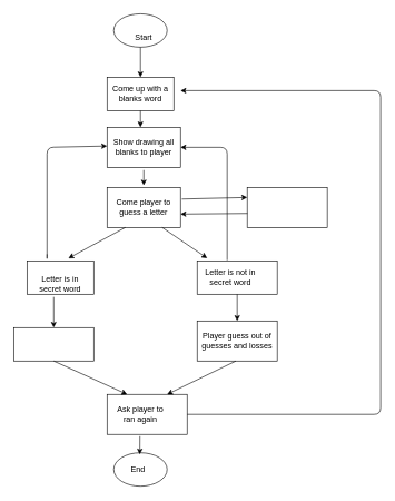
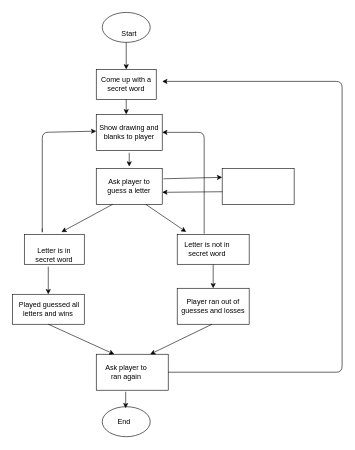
- <mxCell id="5" value="Come up with a blanks word" style="text;html=1;strokeColor=none;fillColor=none;align=center;verticalAlign=middle;whiteSpace=wrap;rounded=0;" parent="1" vertex="1"><mxGeometry x="155" y="130" width="110" height="20" as="geometry" /></mxCell>
+ <mxCell id="5" value="Come up with a secret word" style="text;html=1;strokeColor=none;fillColor=none;align=center;verticalAlign=middle;whiteSpace=wrap;rounded=0;" parent="1" vertex="1"><mxGeometry x="155" y="130" width="110" height="20" as="geometry" /></mxCell>
- <mxCell id="7" value="Show drawing all blanks to player" style="text;html=1;strokeColor=none;fillColor=none;align=center;verticalAlign=middle;whiteSpace=wrap;rounded=0;" parent="1" vertex="1"><mxGeometry x="160" y="210" width="110" height="20" as="geometry" /></mxCell>
+ <mxCell id="7" value="Show drawing and blanks to player" style="text;html=1;strokeColor=none;fillColor=none;align=center;verticalAlign=middle;whiteSpace=wrap;rounded=0;" parent="1" vertex="1"><mxGeometry x="160" y="210" width="110" height="20" as="geometry" /></mxCell>
- <mxCell id="9" value="Come player to guess a letter" style="text;html=1;strokeColor=none;fillColor=none;align=center;verticalAlign=middle;whiteSpace=wrap;rounded=0;" parent="1" vertex="1"><mxGeometry x="165" y="290" width="100" height="40" as="geometry" /></mxCell>
+ <mxCell id="9" value="Ask player to guess a letter" style="text;html=1;strokeColor=none;fillColor=none;align=center;verticalAlign=middle;whiteSpace=wrap;rounded=0;" parent="1" vertex="1"><mxGeometry x="165" y="290" width="100" height="40" as="geometry" /></mxCell>
- <mxCell id="17" value="Player guess out of guesses and losses" style="text;html=1;strokeColor=none;fillColor=none;align=center;verticalAlign=middle;whiteSpace=wrap;rounded=0;" parent="1" vertex="1"><mxGeometry x="300" y="485" width="110" height="50" as="geometry" /></mxCell>
+ <mxCell id="17" value="Player ran out of guesses and losses" style="text;html=1;strokeColor=none;fillColor=none;align=center;verticalAlign=middle;whiteSpace=wrap;rounded=0;" parent="1" vertex="1"><mxGeometry x="300" y="485" width="110" height="50" as="geometry" /></mxCell>
+ <mxCell id="15" value="&amp;nbsp;Played guessed all letters and wins" style="text;html=1;strokeColor=none;fillColor=none;align=center;verticalAlign=middle;whiteSpace=wrap;rounded=0;" parent="1" vertex="1"><mxGeometry x="25" y="505" width="110" height="20" as="geometry" /></mxCell>
